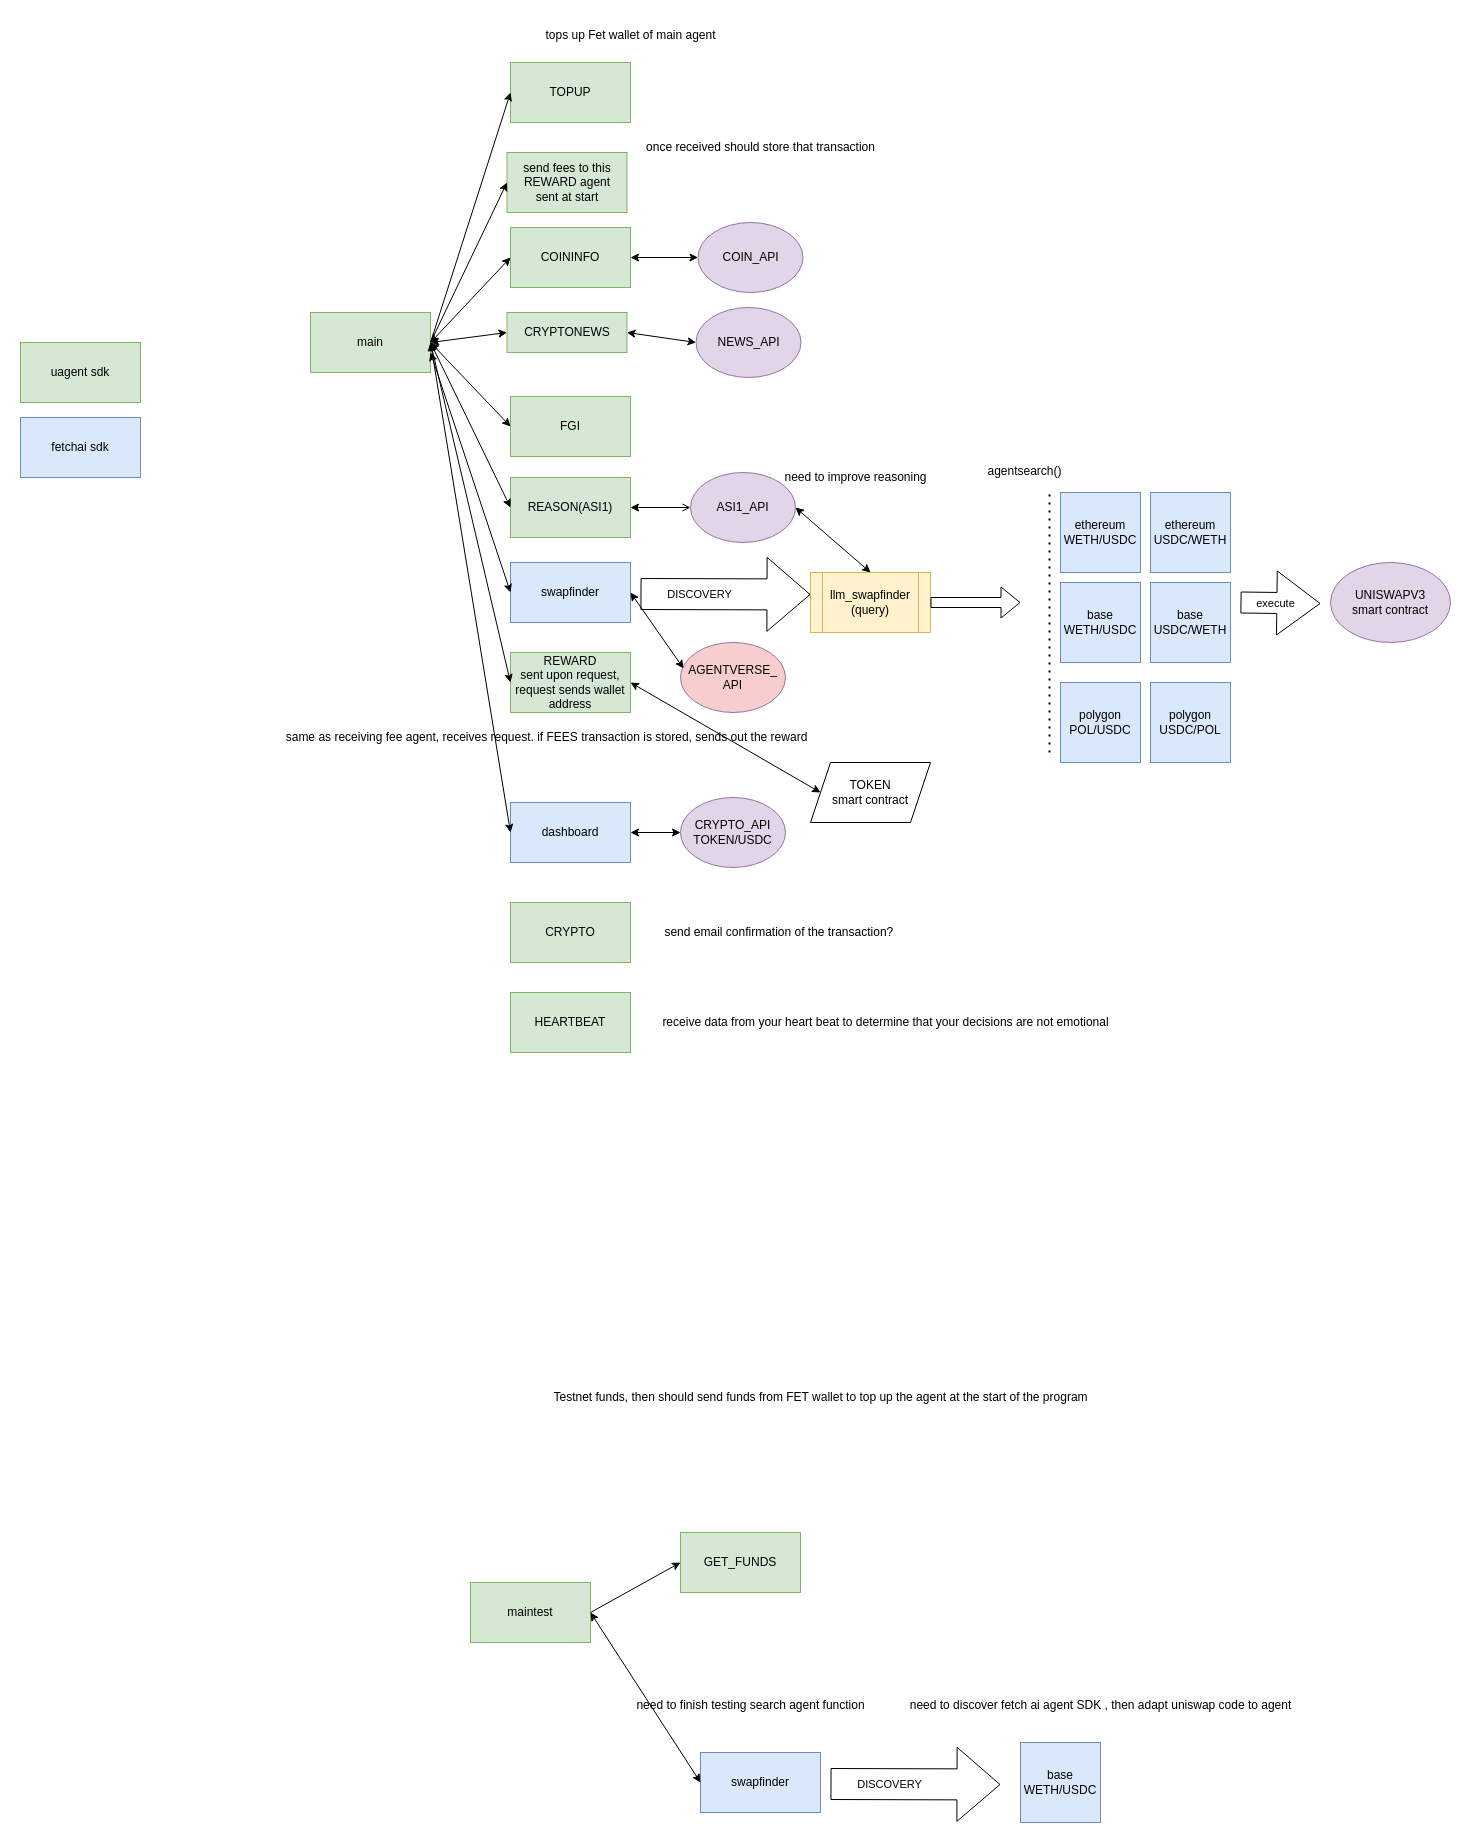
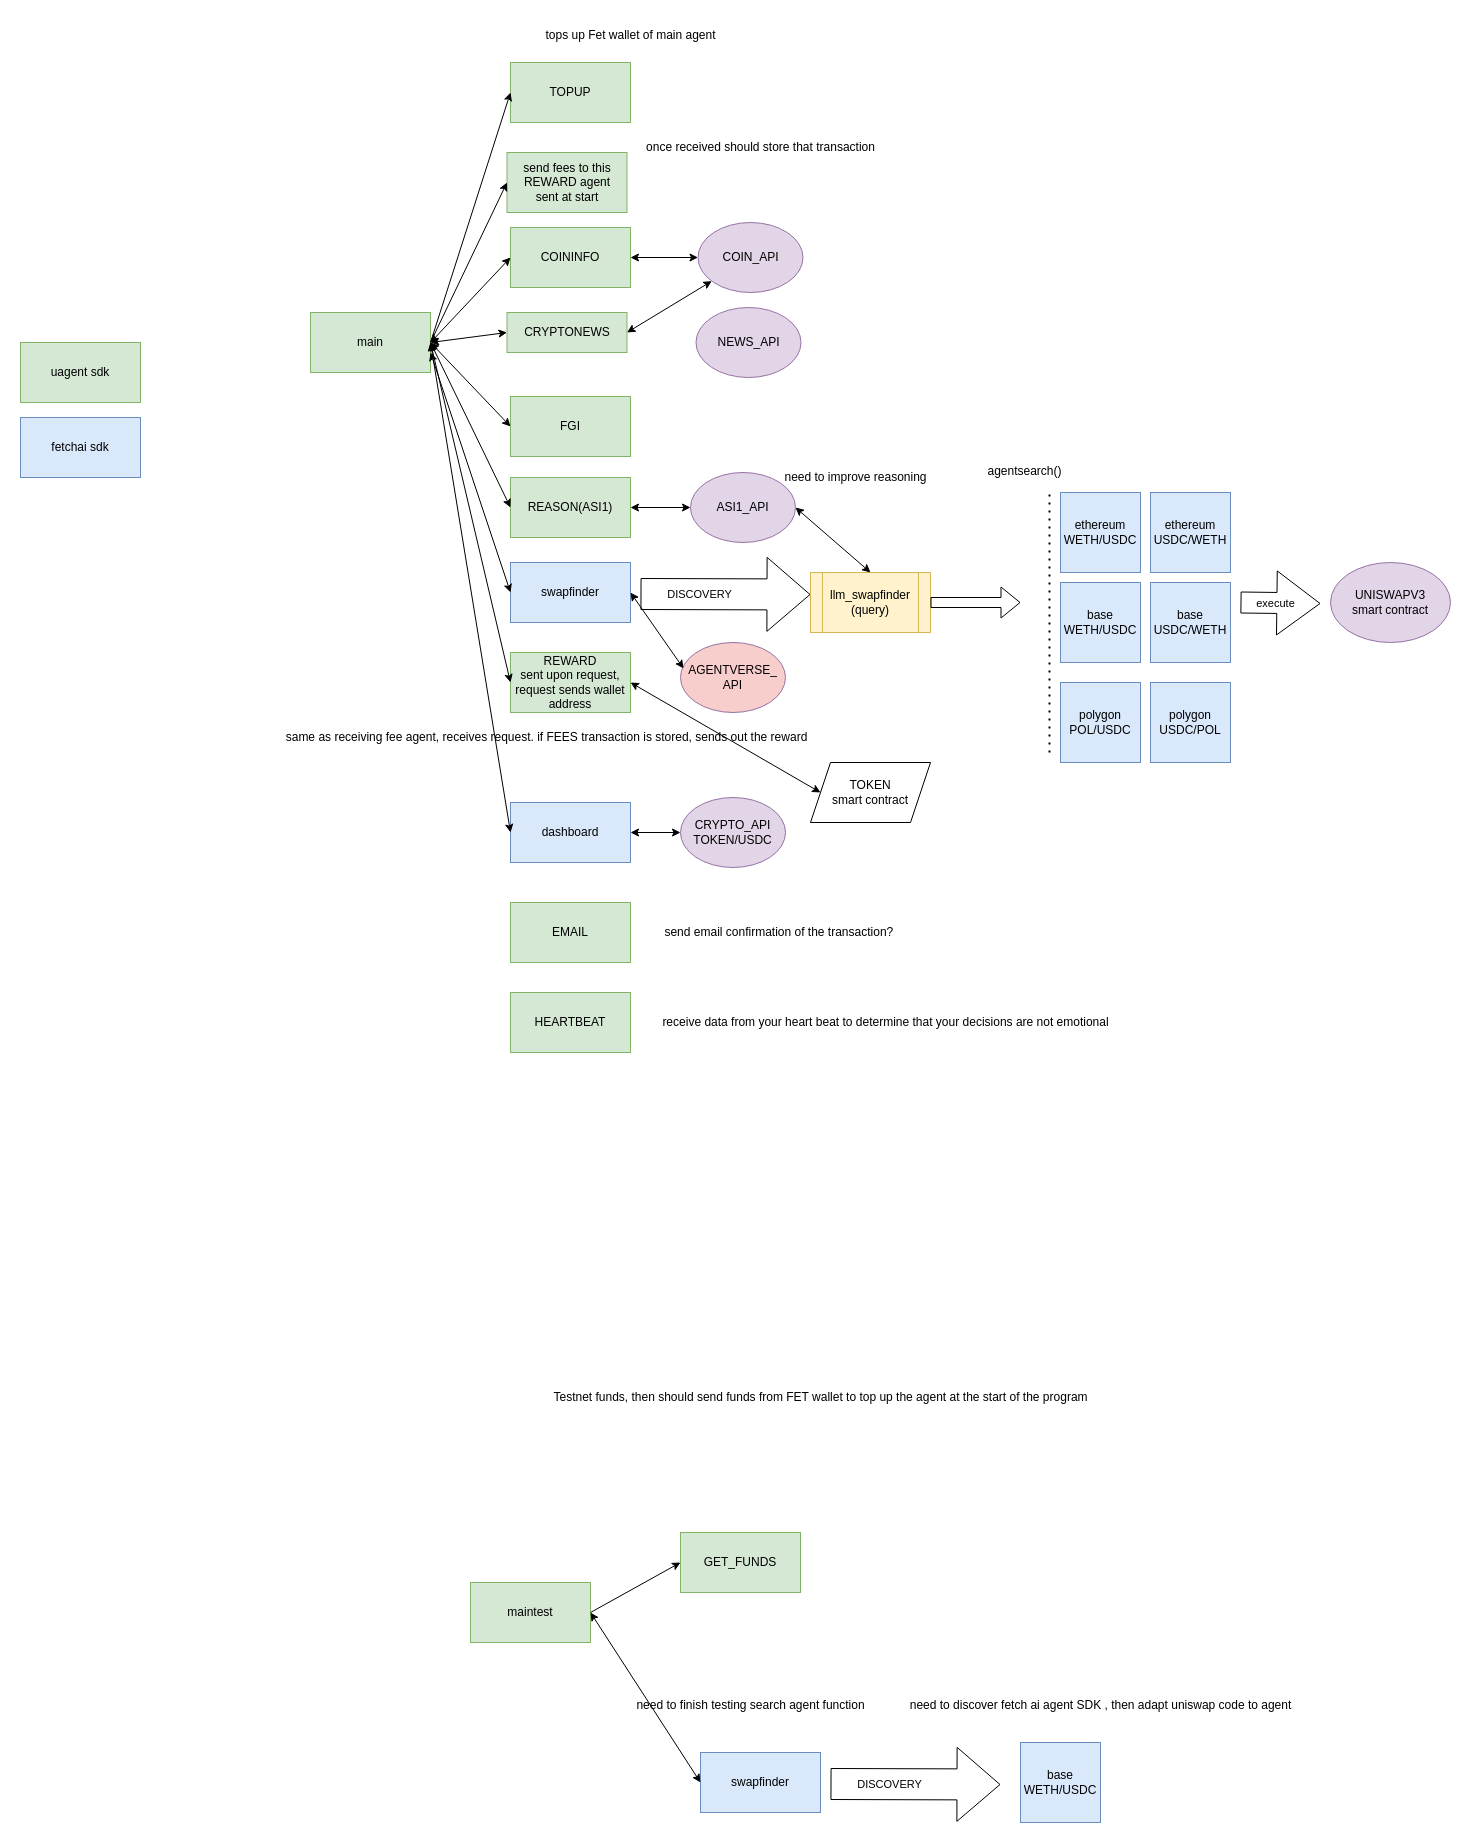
- <mxCell id="13" value="" style="endArrow=classic;startArrow=classic;html=1;rounded=0;exitX=1;exitY=0.5;exitDx=0;exitDy=0;entryX=0;entryY=0.5;entryDx=0;entryDy=0;" parent="1" source="11" target="12" edge="1"><mxGeometry width="50" height="50" relative="1" as="geometry"><mxPoint x="888" y="792" as="sourcePoint" /><mxPoint x="968" y="712" as="targetPoint" /></mxGeometry></mxCell>
+ <mxCell id="13" value="" style="endArrow=classic;startArrow=classic;html=1;rounded=0;exitX=1;exitY=0.5;exitDx=0;exitDy=0;" parent="1" source="11" target="15" edge="1"><mxGeometry width="50" height="50" relative="1" as="geometry"><mxPoint x="888" y="792" as="sourcePoint" /><mxPoint x="968" y="712" as="targetPoint" /></mxGeometry></mxCell>
- <mxCell id="39" value="" style="endArrow=open;startArrow=classic;html=1;rounded=0;exitX=1;exitY=0.5;exitDx=0;exitDy=0;entryX=0;entryY=0.5;entryDx=0;entryDy=0;" parent="1" source="6" target="38" edge="1"><mxGeometry width="50" height="50" relative="1" as="geometry"><mxPoint x="640" y="482" as="sourcePoint" /><mxPoint x="706" y="483" as="targetPoint" /></mxGeometry></mxCell>
+ <mxCell id="39" value="" style="endArrow=classic;startArrow=classic;html=1;rounded=0;exitX=1;exitY=0.5;exitDx=0;exitDy=0;entryX=0;entryY=0.5;entryDx=0;entryDy=0;" parent="1" source="6" target="38" edge="1"><mxGeometry width="50" height="50" relative="1" as="geometry"><mxPoint x="640" y="482" as="sourcePoint" /><mxPoint x="706" y="483" as="targetPoint" /></mxGeometry></mxCell>
- <mxCell id="64" value="CRYPTO" style="rounded=0;whiteSpace=wrap;html=1;fillColor=#d5e8d4;strokeColor=#82b366;" parent="1" vertex="1"><mxGeometry x="510" y="902" width="120" height="60" as="geometry" /></mxCell>
+ <mxCell id="64" value="EMAIL" style="rounded=0;whiteSpace=wrap;html=1;fillColor=#d5e8d4;strokeColor=#82b366;" parent="1" vertex="1"><mxGeometry x="510" y="902" width="120" height="60" as="geometry" /></mxCell>
